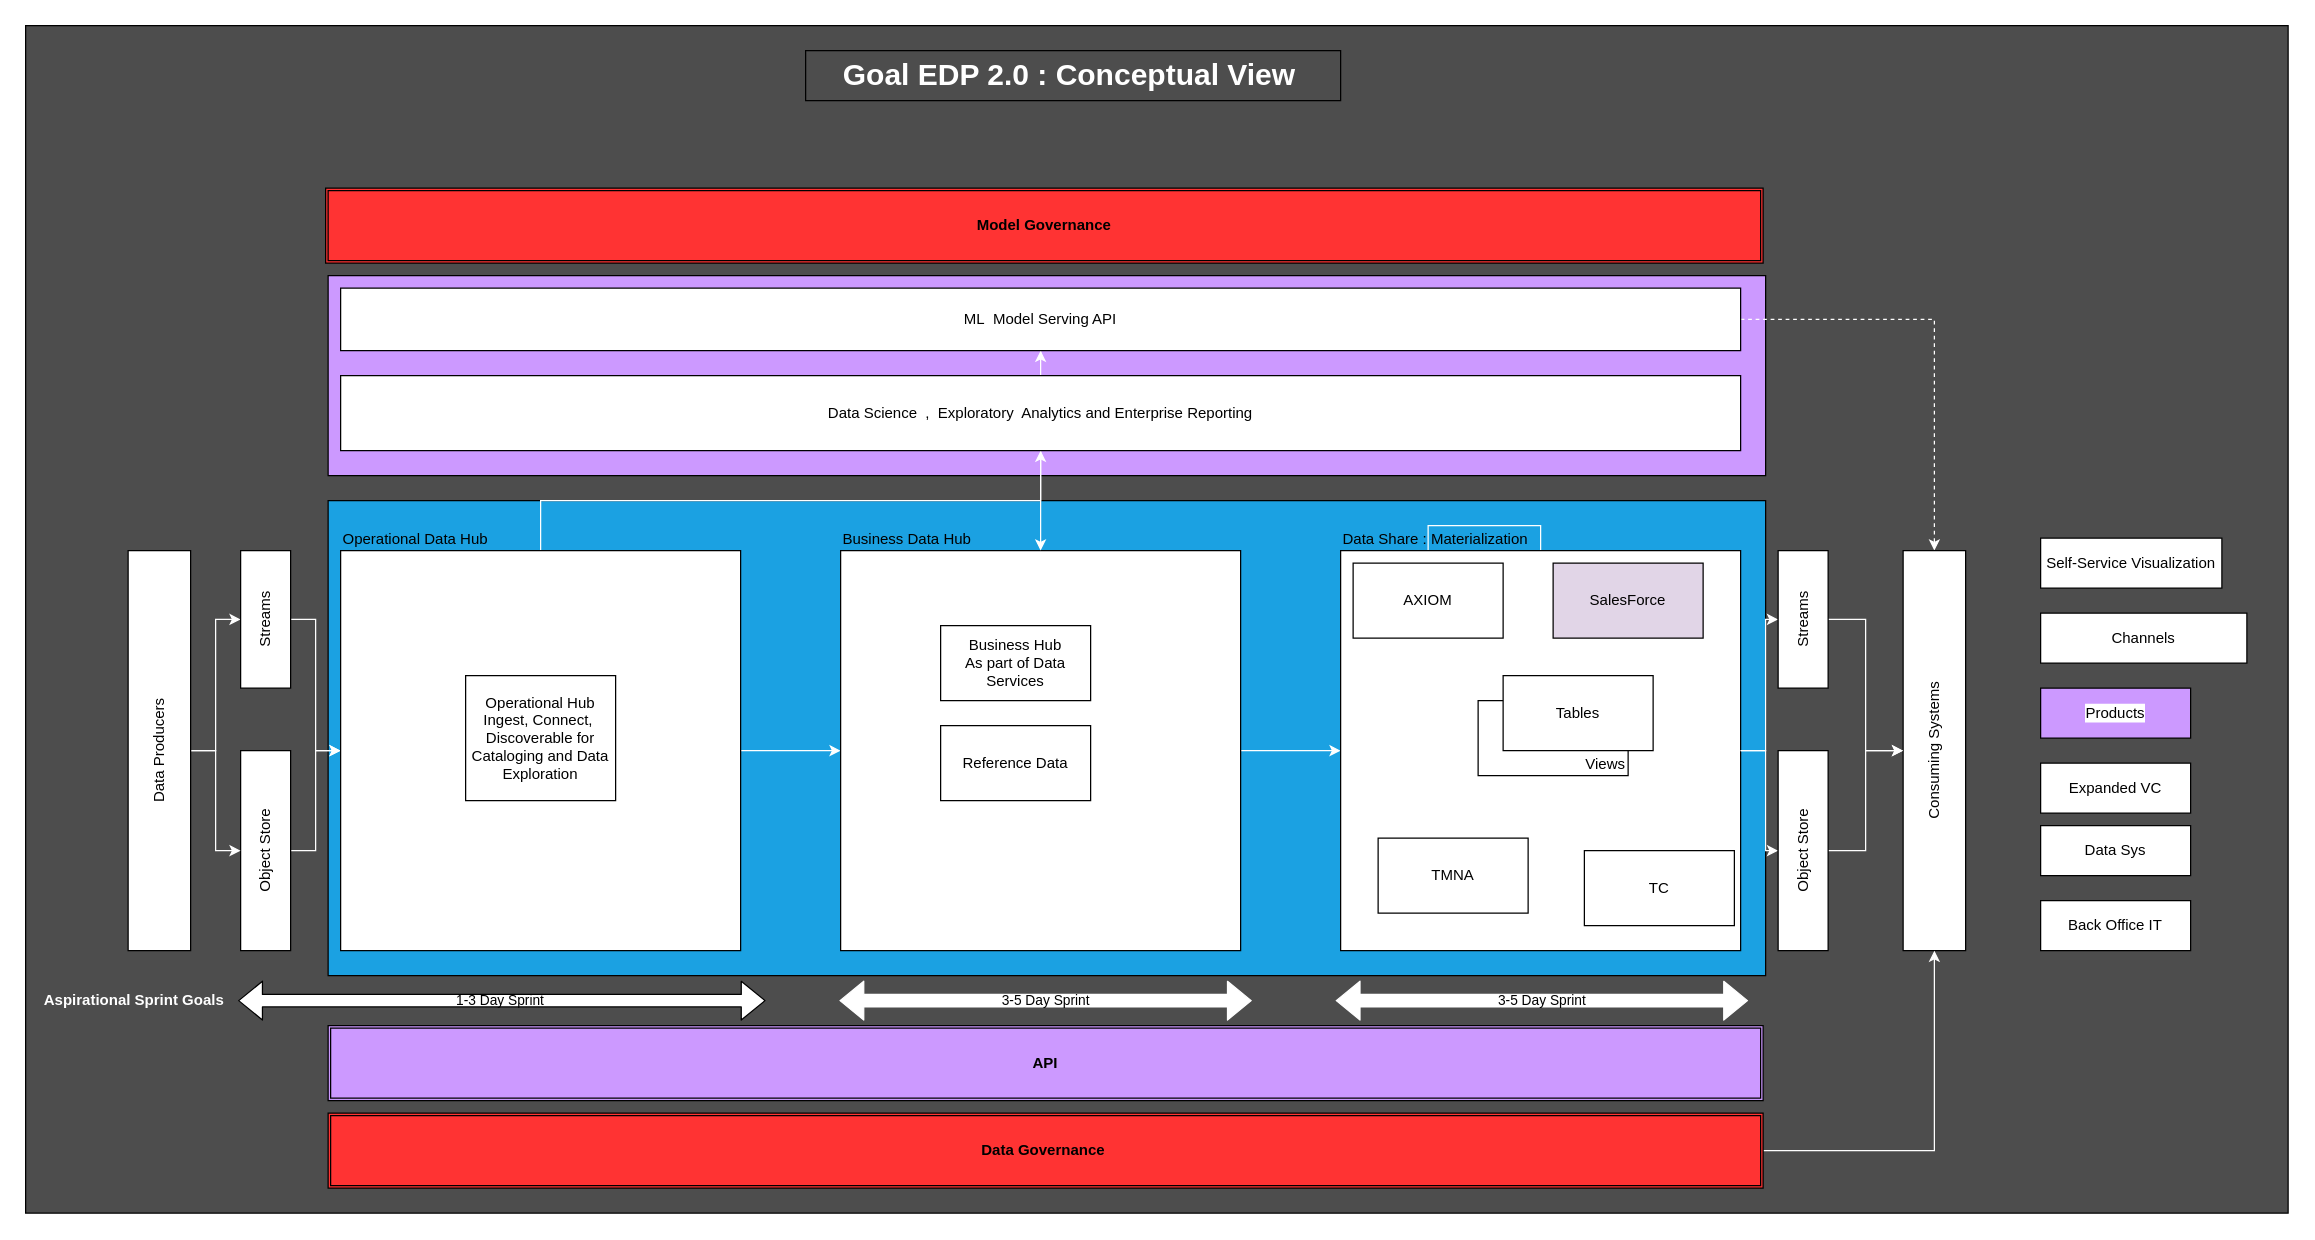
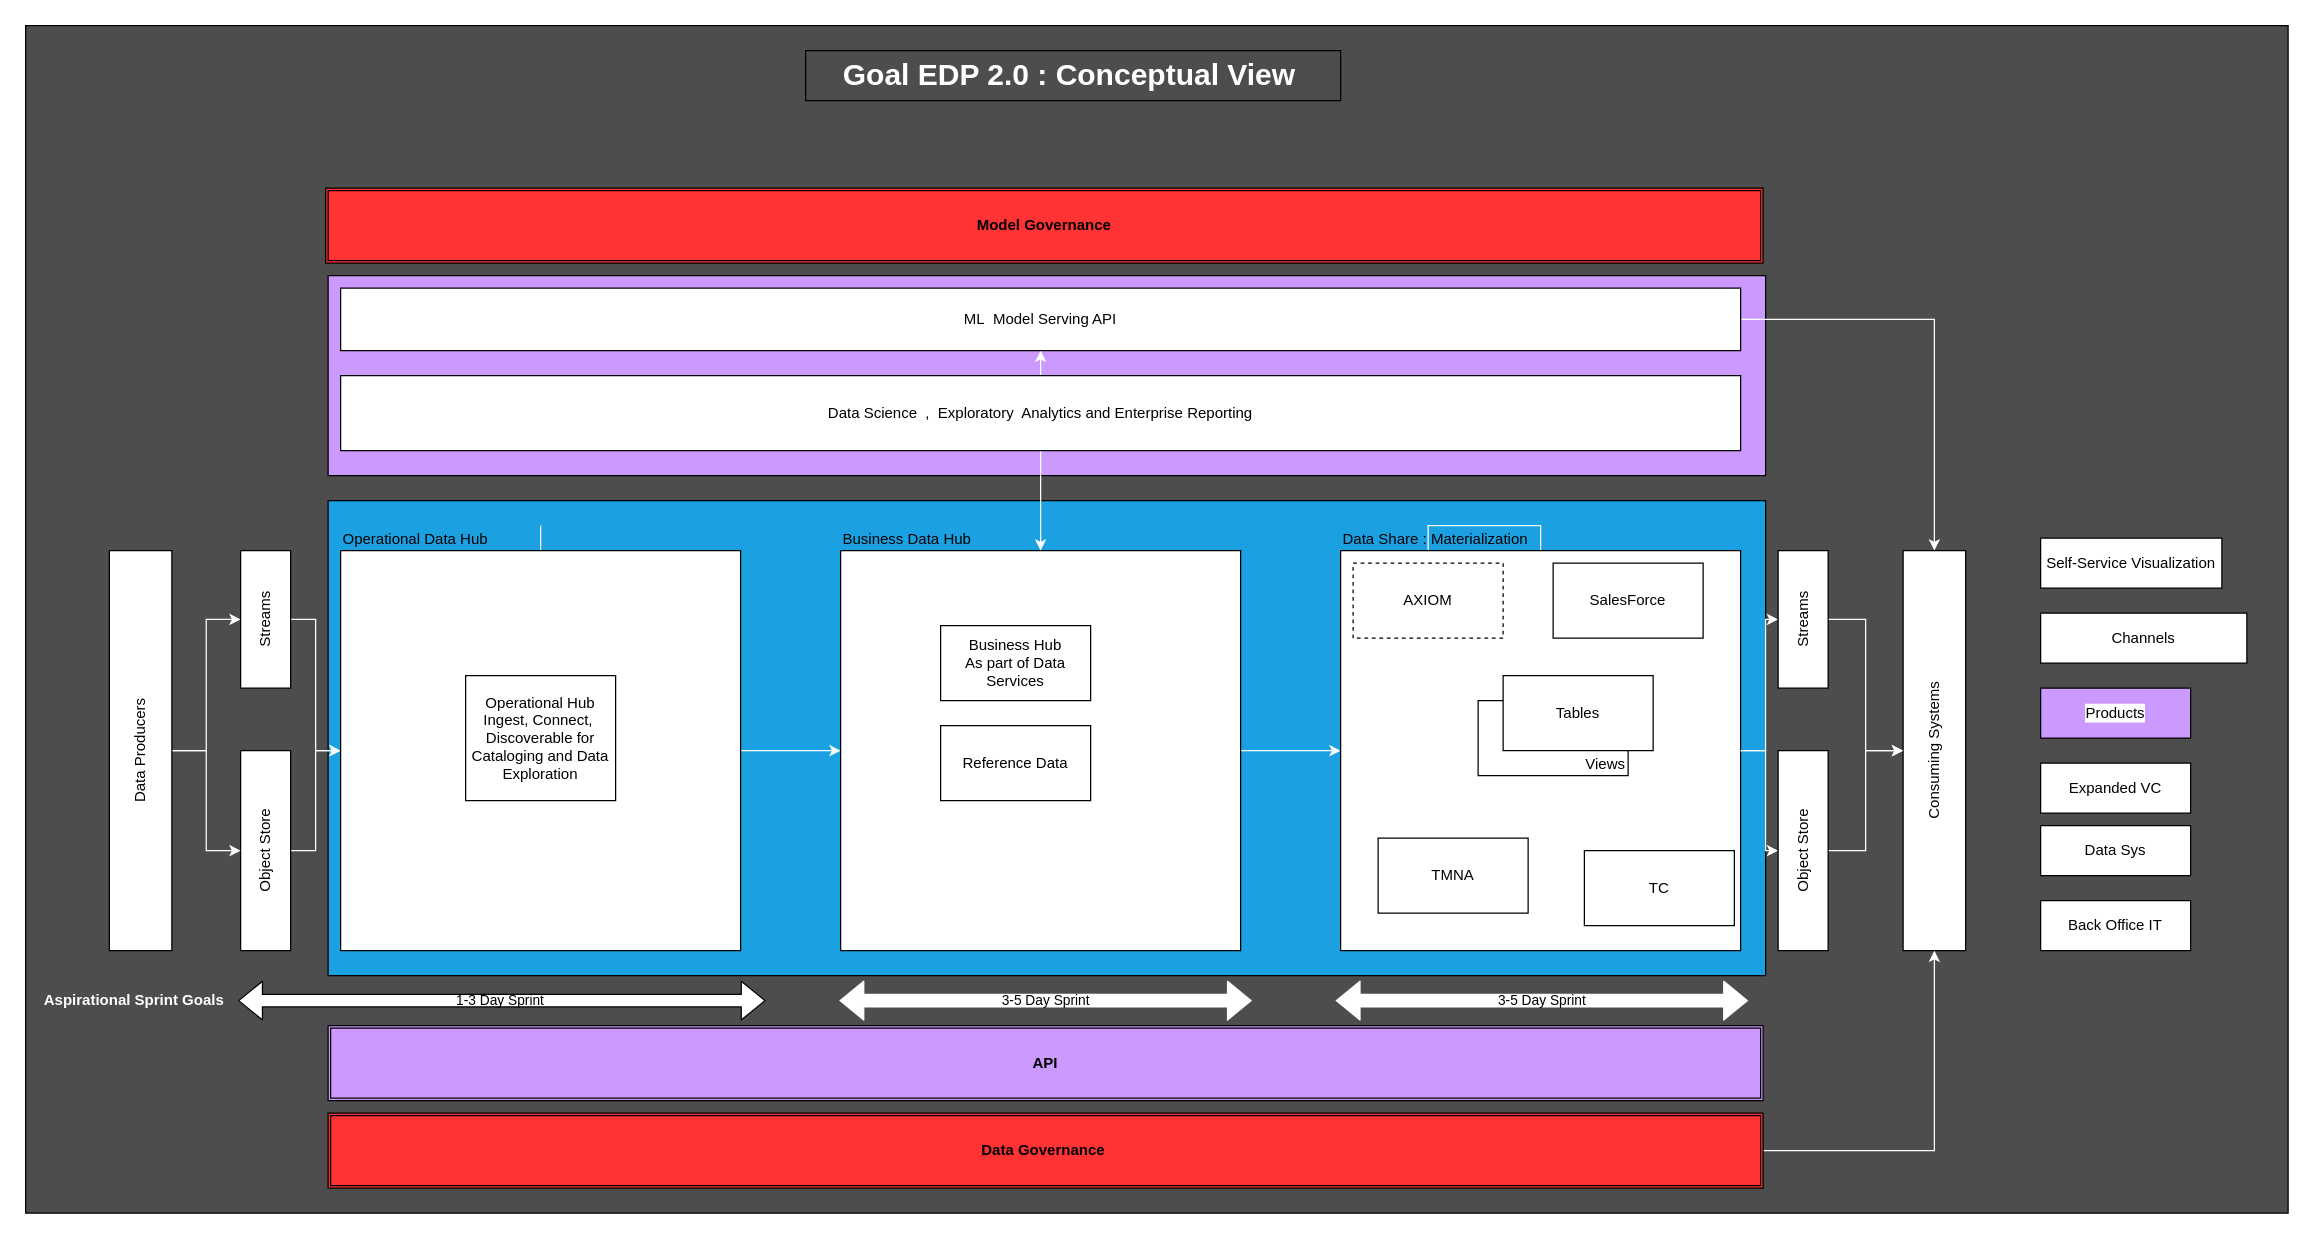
- <mxCell id="25" style="edgeStyle=orthogonalEdgeStyle;rounded=0;orthogonalLoop=1;jettySize=auto;html=1;entryX=0.5;entryY=0;entryDx=0;entryDy=0;strokeColor=#FFFFFF;dashed=1;" edge="1" parent="1" source="26" target="27"><mxGeometry relative="1" as="geometry"><mxPoint x="1492" y="430" as="targetPoint" /></mxGeometry></mxCell>
+ <mxCell id="25" style="edgeStyle=orthogonalEdgeStyle;rounded=0;orthogonalLoop=1;jettySize=auto;html=1;entryX=0.5;entryY=0;entryDx=0;entryDy=0;strokeColor=#FFFFFF;" edge="1" parent="1" source="26" target="27"><mxGeometry relative="1" as="geometry"><mxPoint x="1492" y="430" as="targetPoint" /></mxGeometry></mxCell>
- <mxCell id="11" value="" style="edgeStyle=orthogonalEdgeStyle;rounded=0;orthogonalLoop=1;jettySize=auto;html=1;strokeColor=#FFFFFF;" edge="1" parent="1" source="12" target="23"><mxGeometry relative="1" as="geometry" /></mxCell>
+ <mxCell id="11" value="" style="edgeStyle=orthogonalEdgeStyle;rounded=0;orthogonalLoop=1;jettySize=auto;html=1;strokeColor=#FFFFFF;" edge="1" parent="1" source="12" target="42"><mxGeometry relative="1" as="geometry" /></mxCell>
- <mxCell id="51" value="AXIOM" style="rounded=0;whiteSpace=wrap;html=1;" vertex="1" parent="1"><mxGeometry x="1082" y="450" width="120" height="60" as="geometry" /></mxCell>
+ <mxCell id="51" value="AXIOM" style="rounded=0;whiteSpace=wrap;html=1;dashed=1;" vertex="1" parent="1"><mxGeometry x="1082" y="450" width="120" height="60" as="geometry" /></mxCell>
- <mxCell id="52" value="SalesForce" style="rounded=0;whiteSpace=wrap;html=1;fillColor=#e1d5e7;" vertex="1" parent="1"><mxGeometry x="1242" y="450" width="120" height="60" as="geometry" /></mxCell>
+ <mxCell id="52" value="SalesForce" style="rounded=0;whiteSpace=wrap;html=1;" vertex="1" parent="1"><mxGeometry x="1242" y="450" width="120" height="60" as="geometry" /></mxCell>
- <mxCell id="18" value="Data Producers&lt;br&gt;" style="rounded=0;whiteSpace=wrap;html=1;labelBackgroundColor=#ffffff;horizontal=0;" vertex="1" parent="1"><mxGeometry x="102" y="440" width="50" height="320" as="geometry" /></mxCell>
+ <mxCell id="18" value="Data Producers&lt;br&gt;" style="rounded=0;whiteSpace=wrap;html=1;labelBackgroundColor=#ffffff;horizontal=0;" vertex="1" parent="1"><mxGeometry x="87" y="440" width="50" height="320" as="geometry" /></mxCell>
